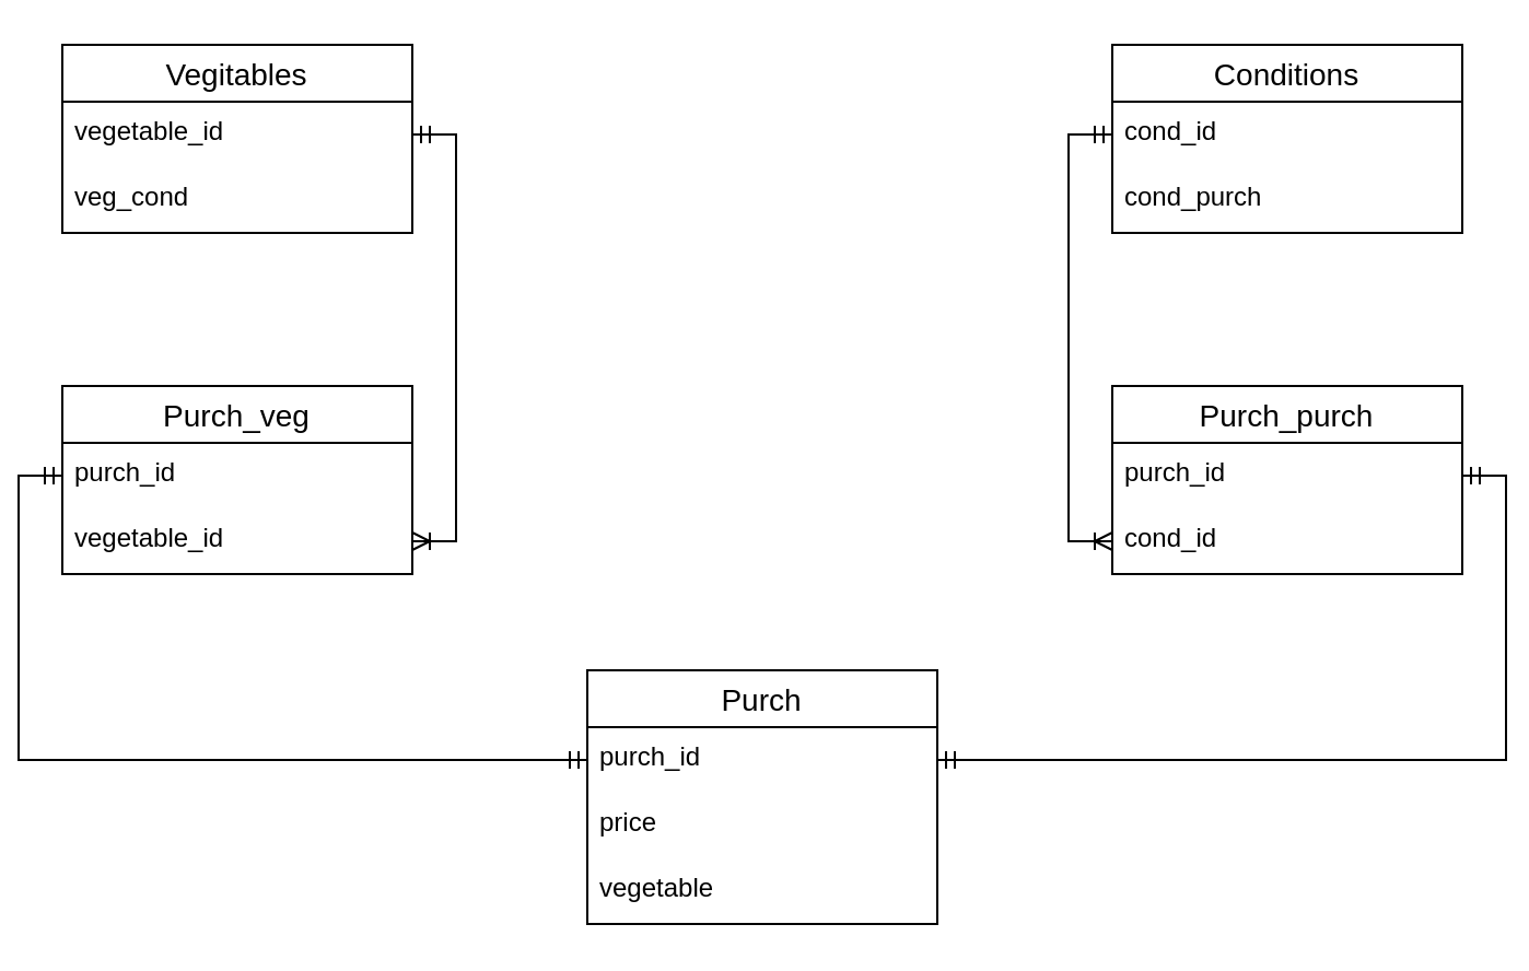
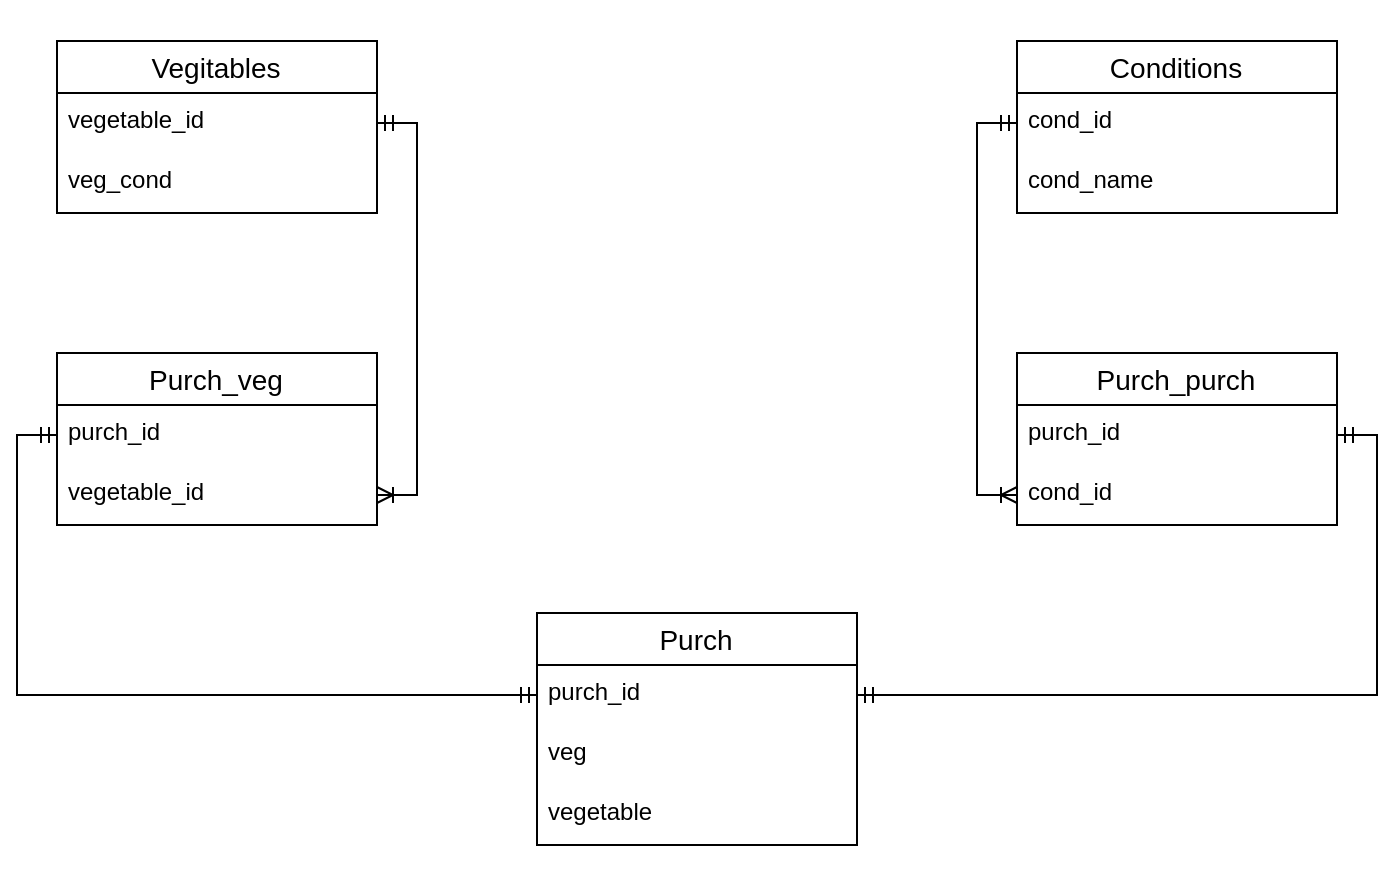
- <mxCell id="7" value="cond_purch" style="text;strokeColor=none;fillColor=none;spacingLeft=4;spacingRight=4;overflow=hidden;rotatable=0;points=[[0,0.5],[1,0.5]];portConstraint=eastwest;fontSize=12;" parent="5" vertex="1"><mxGeometry y="56" width="160" height="30" as="geometry" /></mxCell>
+ <mxCell id="7" value="cond_name" style="text;strokeColor=none;fillColor=none;spacingLeft=4;spacingRight=4;overflow=hidden;rotatable=0;points=[[0,0.5],[1,0.5]];portConstraint=eastwest;fontSize=12;" parent="5" vertex="1"><mxGeometry y="56" width="160" height="30" as="geometry" /></mxCell>
- <mxCell id="13" value="price" style="text;strokeColor=none;fillColor=none;spacingLeft=4;spacingRight=4;overflow=hidden;rotatable=0;points=[[0,0.5],[1,0.5]];portConstraint=eastwest;fontSize=12;" parent="11" vertex="1"><mxGeometry y="56" width="160" height="30" as="geometry" /></mxCell>
+ <mxCell id="13" value="veg" style="text;strokeColor=none;fillColor=none;spacingLeft=4;spacingRight=4;overflow=hidden;rotatable=0;points=[[0,0.5],[1,0.5]];portConstraint=eastwest;fontSize=12;" parent="11" vertex="1"><mxGeometry y="56" width="160" height="30" as="geometry" /></mxCell>
